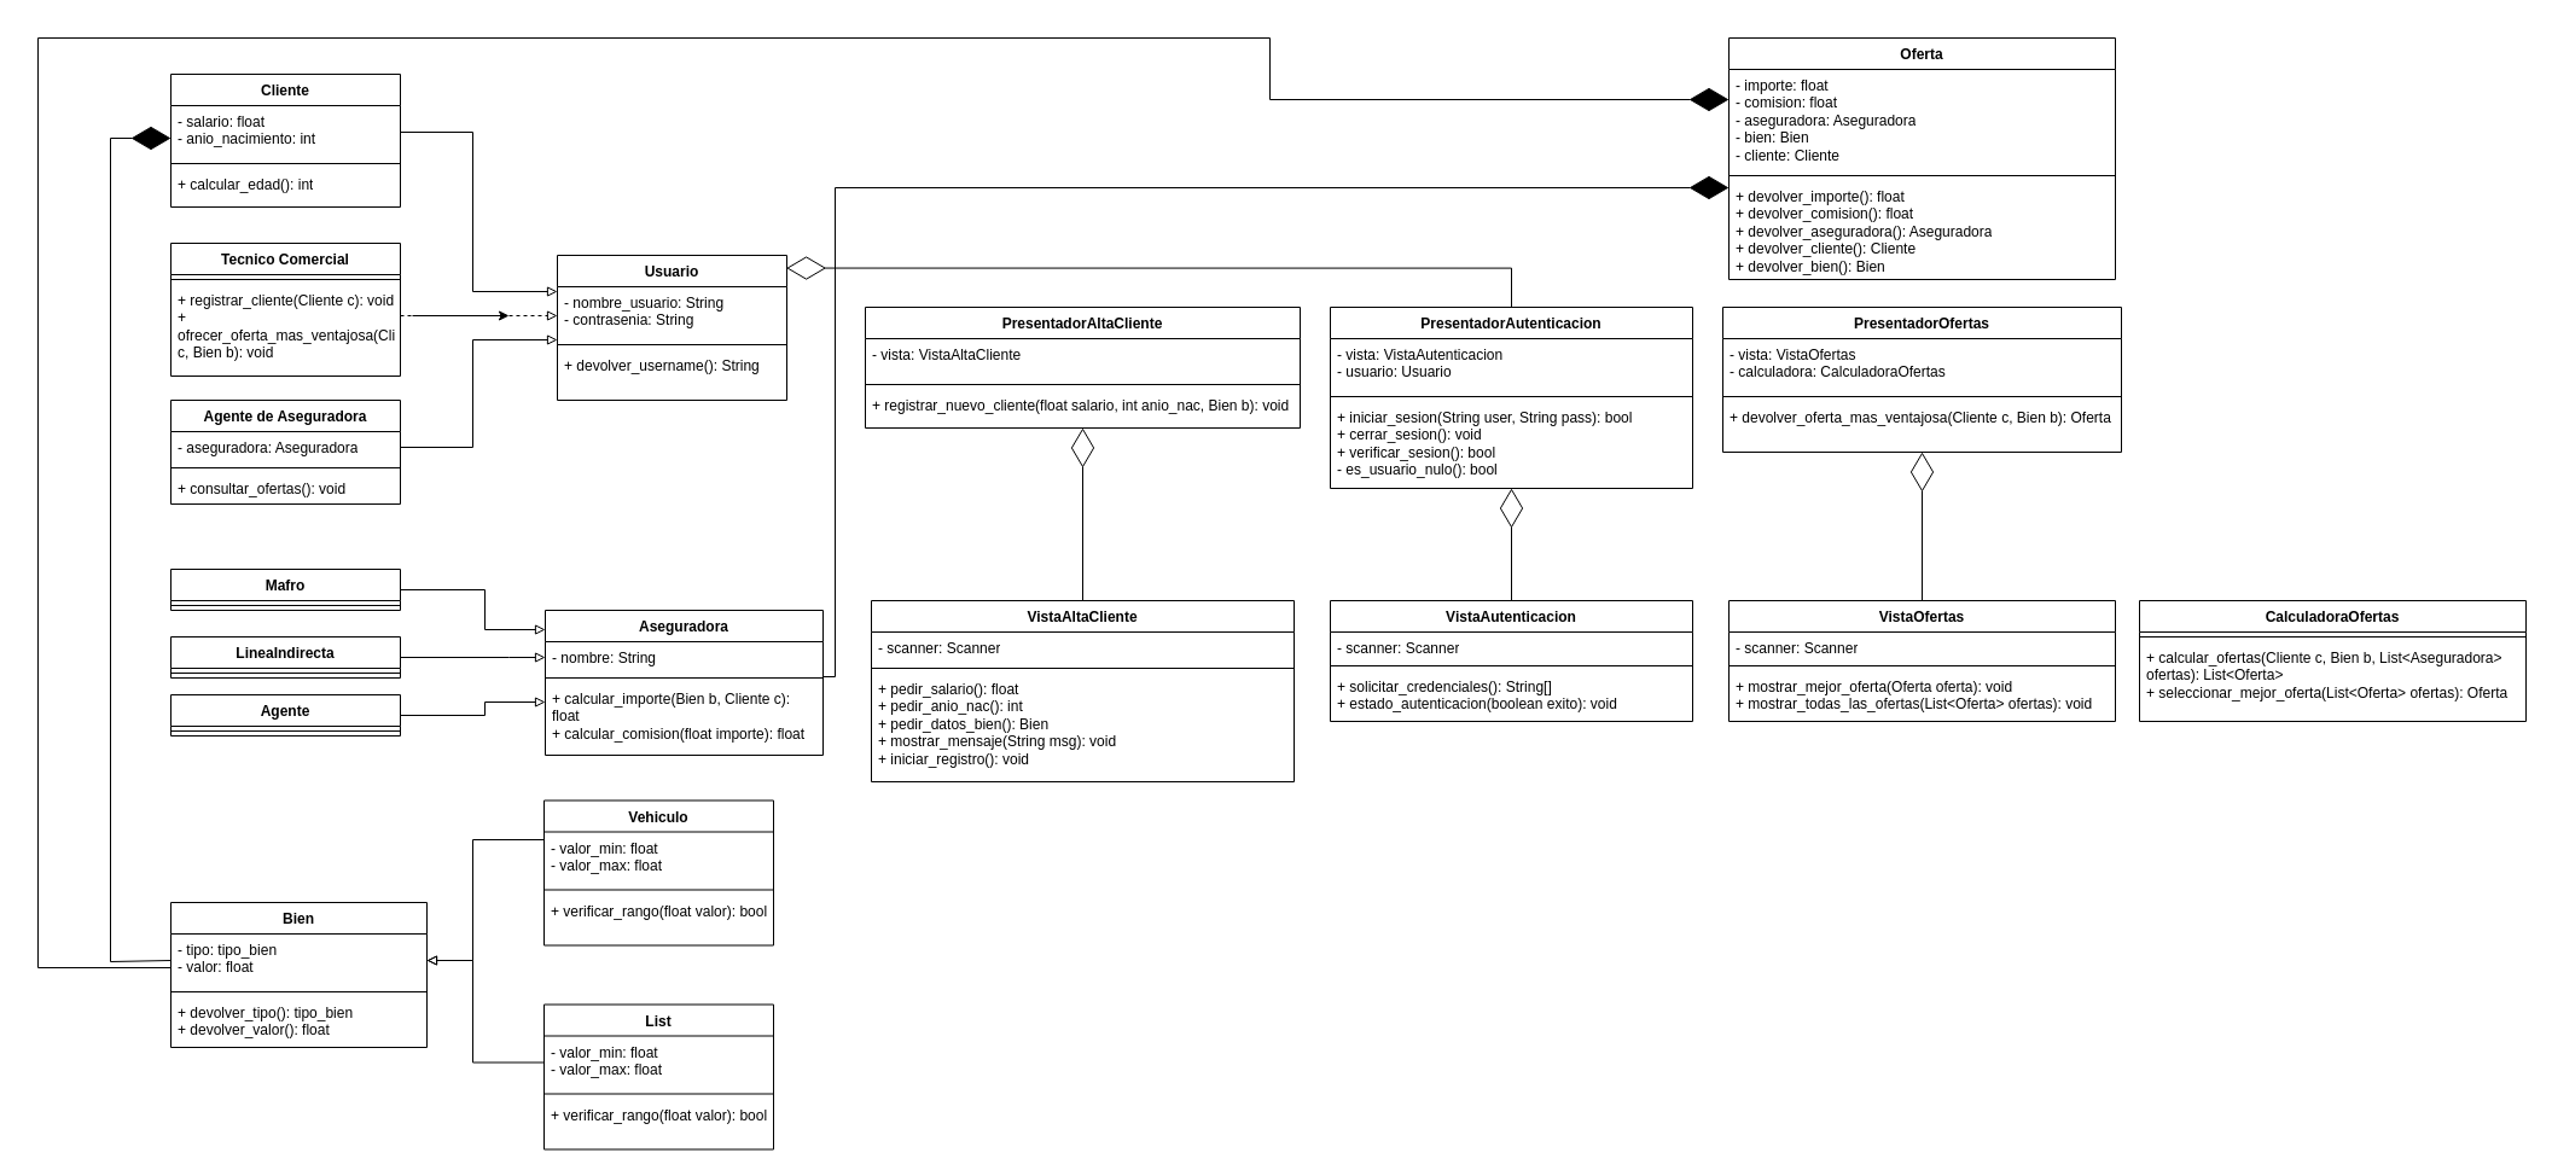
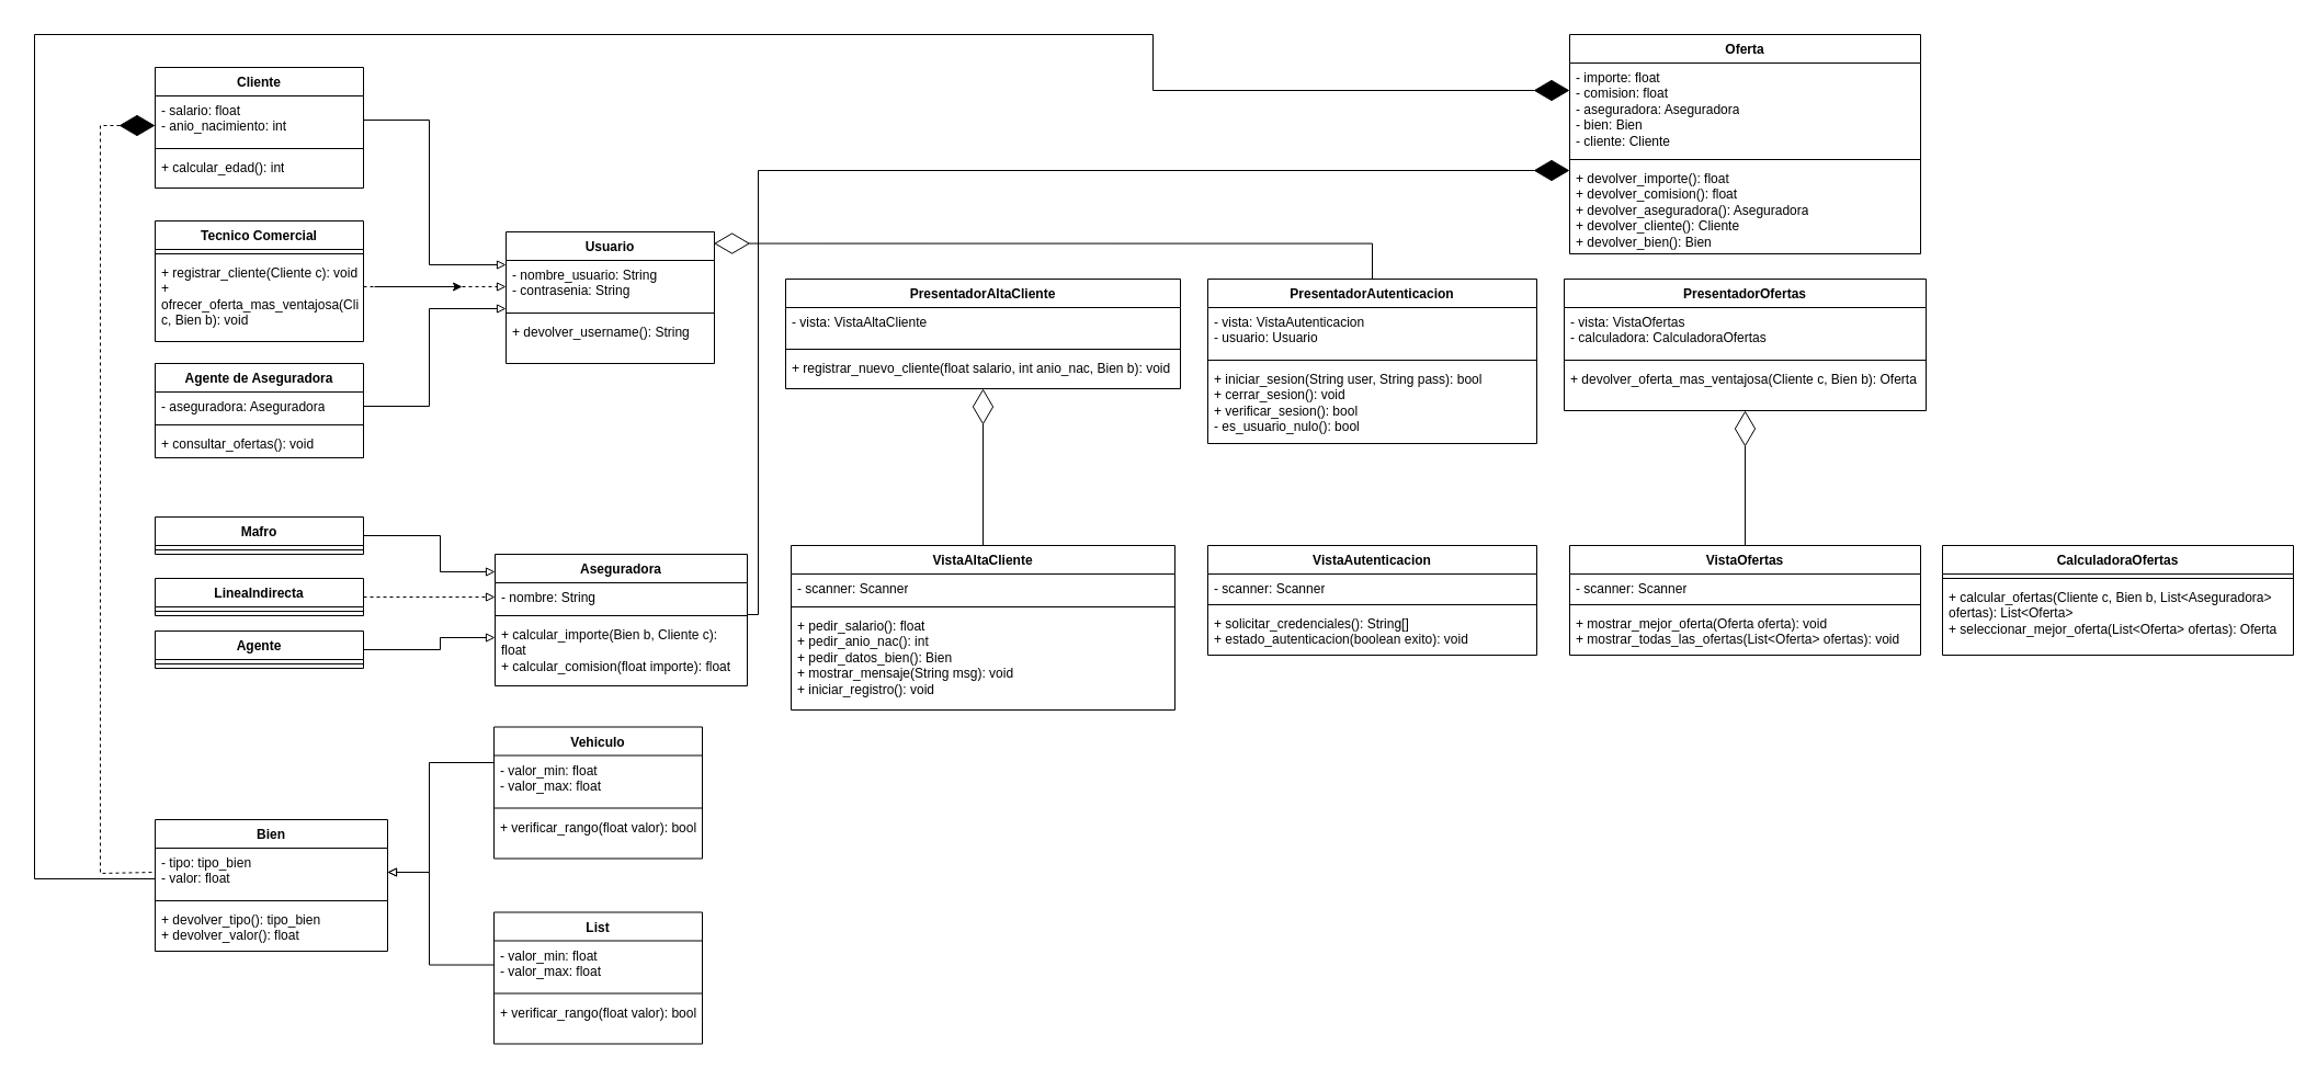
- <mxCell id="41" style="edgeStyle=orthogonalEdgeStyle;rounded=0;orthogonalLoop=1;jettySize=auto;html=1;entryX=0.5;entryY=0;entryDx=0;entryDy=0;endArrow=none;endFill=0;startArrow=diamondThin;startFill=0;startSize=30;" parent="1" source="42" target="46" edge="1"><mxGeometry relative="1" as="geometry" /></mxCell>
- <mxCell id="81" style="edgeStyle=orthogonalEdgeStyle;rounded=0;orthogonalLoop=1;jettySize=auto;html=1;entryX=0;entryY=0.5;entryDx=0;entryDy=0;startArrow=diamondThin;startFill=1;startSize=30;endArrow=none;endFill=0;" parent="1" source="3" target="18" edge="1"><mxGeometry relative="1" as="geometry"><Array as="points"><mxPoint x="80" y="103" /><mxPoint x="80" y="785" /><mxPoint x="130" y="785" /></Array></mxGeometry></mxCell>
+ <mxCell id="81" style="edgeStyle=orthogonalEdgeStyle;rounded=0;orthogonalLoop=1;jettySize=auto;html=1;entryX=0;entryY=0.5;entryDx=0;entryDy=0;startArrow=diamondThin;startFill=1;startSize=30;endArrow=none;endFill=0;dashed=1;" parent="1" source="3" target="18" edge="1"><mxGeometry relative="1" as="geometry"><Array as="points"><mxPoint x="80" y="103" /><mxPoint x="80" y="785" /><mxPoint x="130" y="785" /></Array></mxGeometry></mxCell>
- <mxCell id="28" style="rounded=0;orthogonalLoop=1;jettySize=auto;html=1;edgeStyle=orthogonalEdgeStyle;endArrow=block;endFill=0;" parent="1" source="29" target="21" edge="1"><mxGeometry relative="1" as="geometry"><mxPoint x="545" y="584" as="targetPoint" /><Array as="points"><mxPoint x="410" y="533" /><mxPoint x="410" y="533" /></Array></mxGeometry></mxCell>
+ <mxCell id="28" style="rounded=0;orthogonalLoop=1;jettySize=auto;html=1;edgeStyle=orthogonalEdgeStyle;endArrow=block;endFill=0;dashed=1;" parent="1" source="29" target="21" edge="1"><mxGeometry relative="1" as="geometry"><mxPoint x="545" y="584" as="targetPoint" /><Array as="points"><mxPoint x="410" y="533" /><mxPoint x="410" y="533" /></Array></mxGeometry></mxCell>
